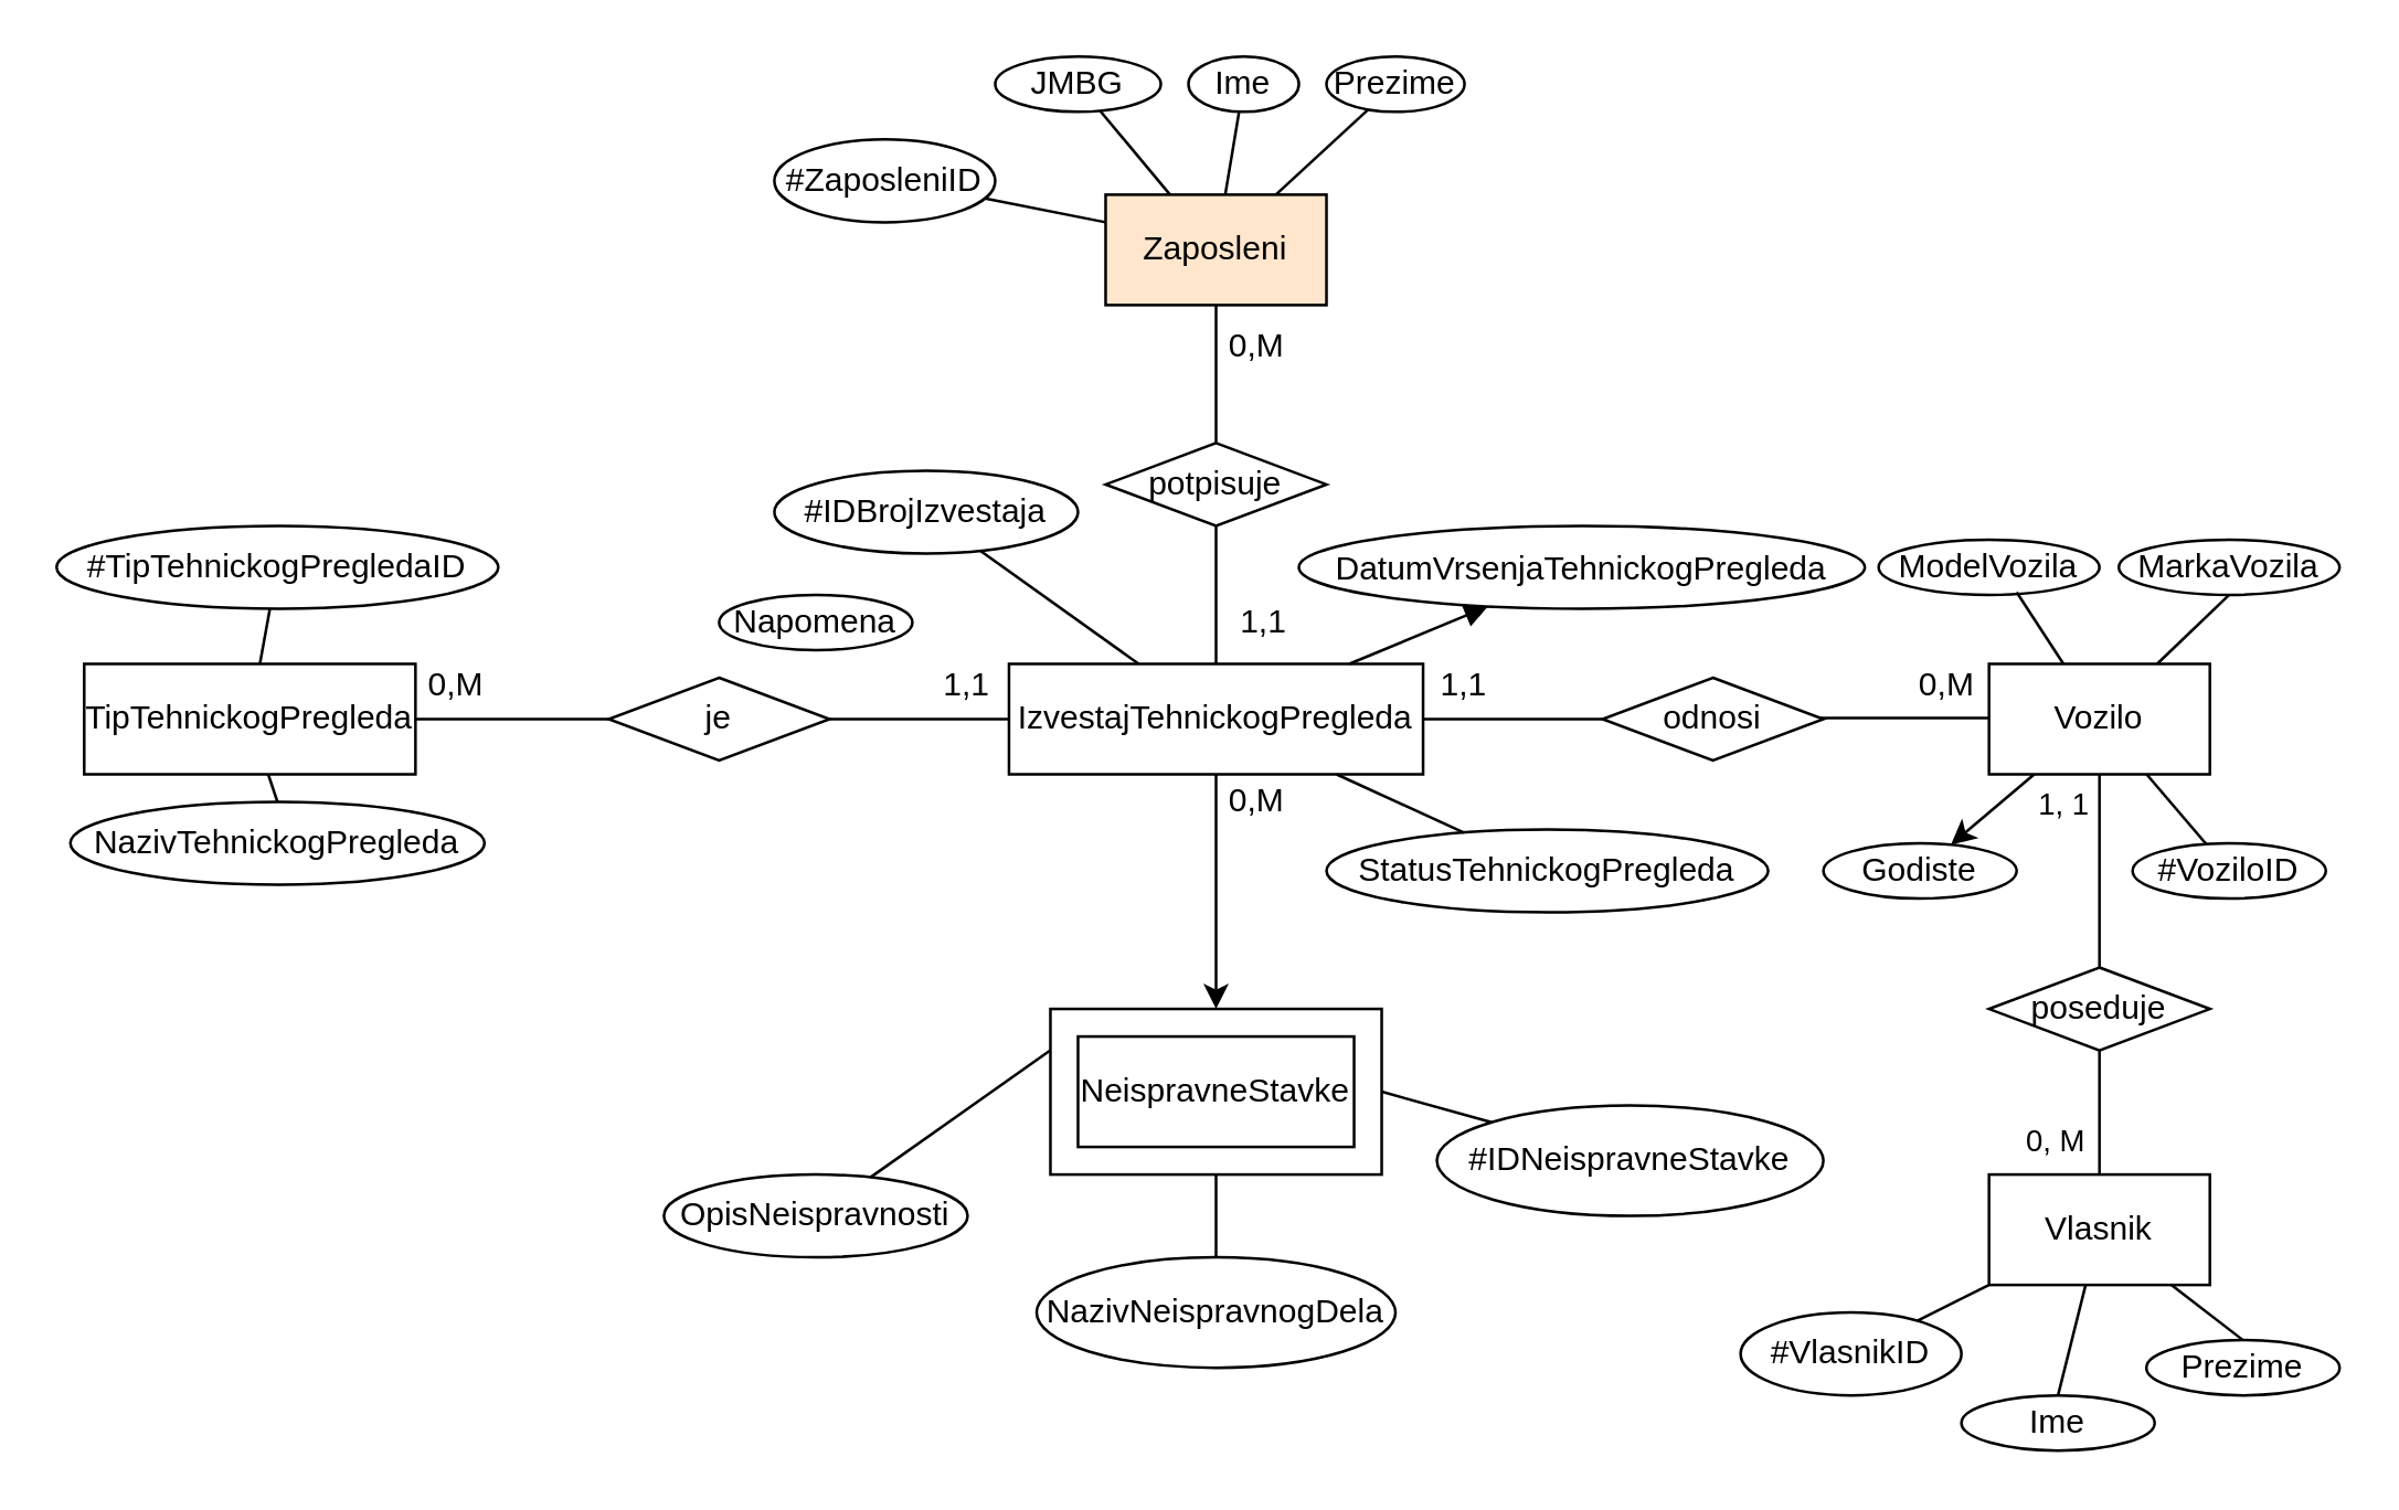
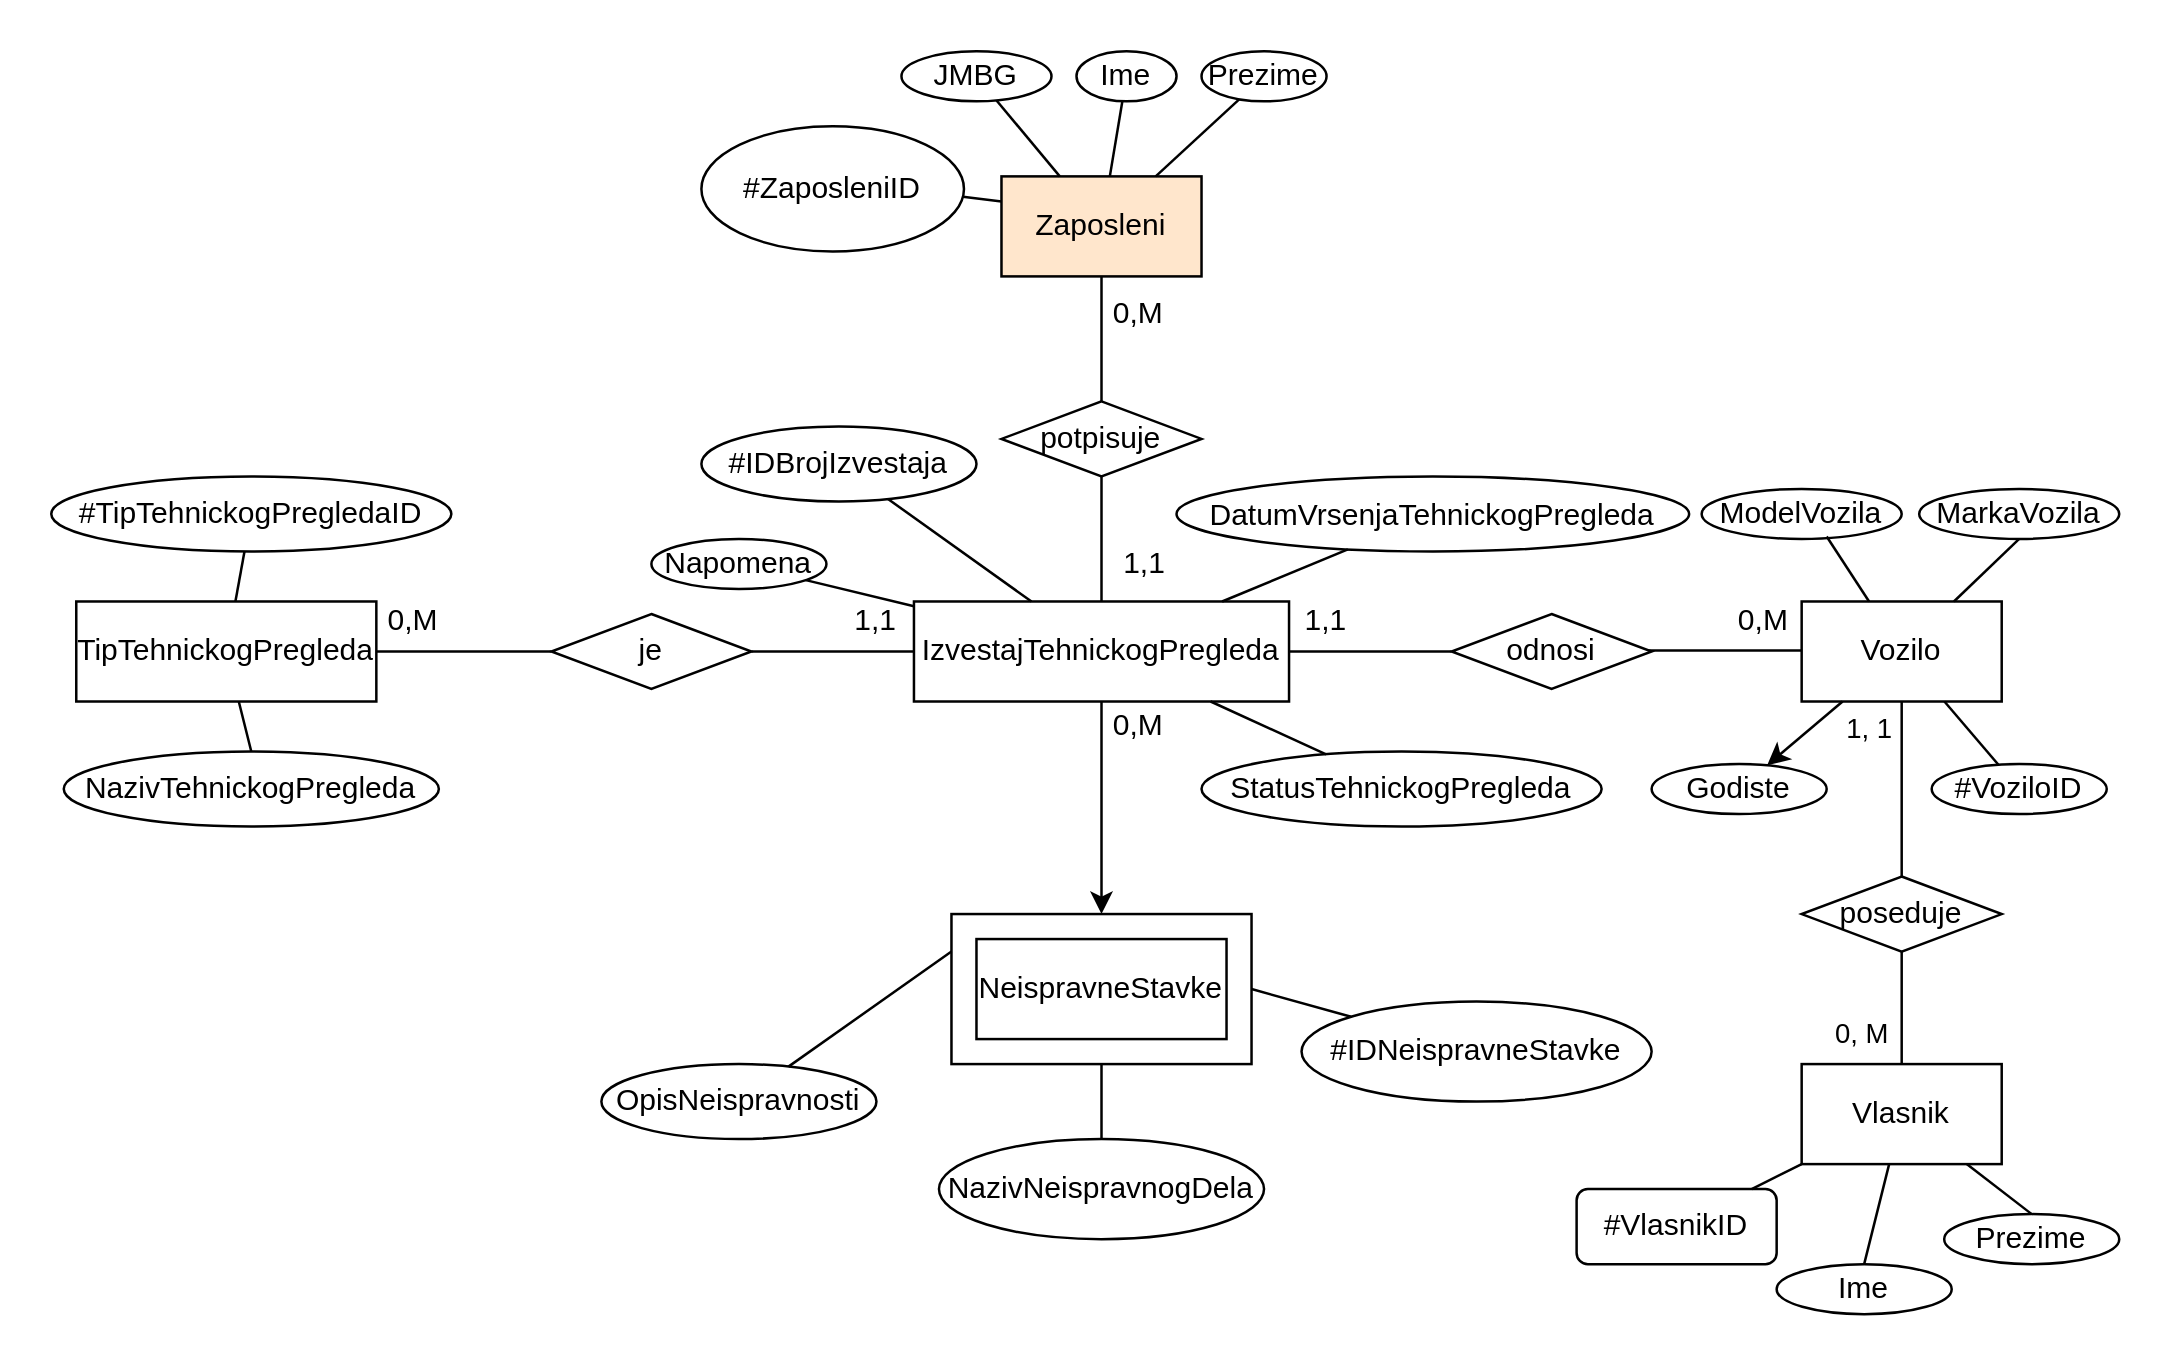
- <mxCell id="49" value="#ZaposleniID" style="ellipse;whiteSpace=wrap;html=1;" parent="1" vertex="1"><mxGeometry x="280" y="50" width="80" height="30" as="geometry" /></mxCell>
+ <mxCell id="49" value="#ZaposleniID" style="ellipse;whiteSpace=wrap;html=1;" parent="1" vertex="1"><mxGeometry x="280" y="50" width="105" height="50" as="geometry" /></mxCell>
- <mxCell id="36" value="" style="endArrow=block;html=1;rounded=0;" parent="1" source="6" target="31" edge="1"><mxGeometry width="50" height="50" relative="1" as="geometry"><mxPoint x="380" y="350" as="sourcePoint" /><mxPoint x="430" y="300" as="targetPoint" /></mxGeometry></mxCell>
+ <mxCell id="36" value="" style="endArrow=none;html=1;rounded=0;" parent="1" source="6" target="31" edge="1"><mxGeometry width="50" height="50" relative="1" as="geometry"><mxPoint x="380" y="350" as="sourcePoint" /><mxPoint x="430" y="300" as="targetPoint" /></mxGeometry></mxCell>
+ <mxCell id="35" value="" style="endArrow=none;html=1;rounded=0;" parent="1" source="6" target="33" edge="1"><mxGeometry width="50" height="50" relative="1" as="geometry"><mxPoint x="380" y="350" as="sourcePoint" /><mxPoint x="430" y="300" as="targetPoint" /></mxGeometry></mxCell>
- <mxCell id="38" value="NazivTehnickogPregleda" style="ellipse;whiteSpace=wrap;html=1;" parent="1" vertex="1"><mxGeometry x="25" y="290" width="150" height="30" as="geometry" /></mxCell>
+ <mxCell id="38" value="NazivTehnickogPregleda" style="ellipse;whiteSpace=wrap;html=1;" parent="1" vertex="1"><mxGeometry x="25" y="300" width="150" height="30" as="geometry" /></mxCell>
- <mxCell id="67" value="#VlasnikID" style="ellipse;whiteSpace=wrap;html=1;" vertex="1" parent="1"><mxGeometry x="630" y="475" width="80" height="30" as="geometry" /></mxCell>
+ <mxCell id="67" value="#VlasnikID" style="whiteSpace=wrap;html=1;rounded=1;" vertex="1" parent="1"><mxGeometry x="630" y="475" width="80" height="30" as="geometry" /></mxCell>
